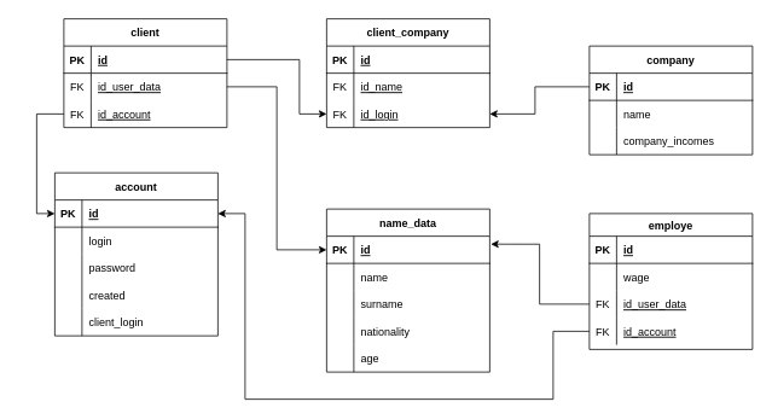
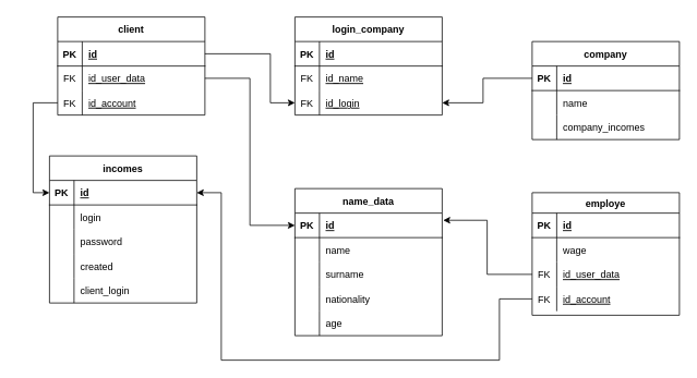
- <mxCell id="29" value="client_company" style="shape=table;startSize=30;container=1;collapsible=1;childLayout=tableLayout;fixedRows=1;rowLines=0;fontStyle=1;align=center;resizeLast=1;" vertex="1" parent="1"><mxGeometry x="360" y="20" width="180" height="120" as="geometry" /></mxCell>
+ <mxCell id="29" value="login_company" style="shape=table;startSize=30;container=1;collapsible=1;childLayout=tableLayout;fixedRows=1;rowLines=0;fontStyle=1;align=center;resizeLast=1;" vertex="1" parent="1"><mxGeometry x="360" y="20" width="180" height="120" as="geometry" /></mxCell>
- <mxCell id="40" value="account" style="shape=table;startSize=30;container=1;collapsible=1;childLayout=tableLayout;fixedRows=1;rowLines=0;fontStyle=1;align=center;resizeLast=1;" vertex="1" parent="1"><mxGeometry x="60" y="190" width="180" height="180" as="geometry" /></mxCell>
+ <mxCell id="40" value="incomes" style="shape=table;startSize=30;container=1;collapsible=1;childLayout=tableLayout;fixedRows=1;rowLines=0;fontStyle=1;align=center;resizeLast=1;" vertex="1" parent="1"><mxGeometry x="60" y="190" width="180" height="180" as="geometry" /></mxCell>
